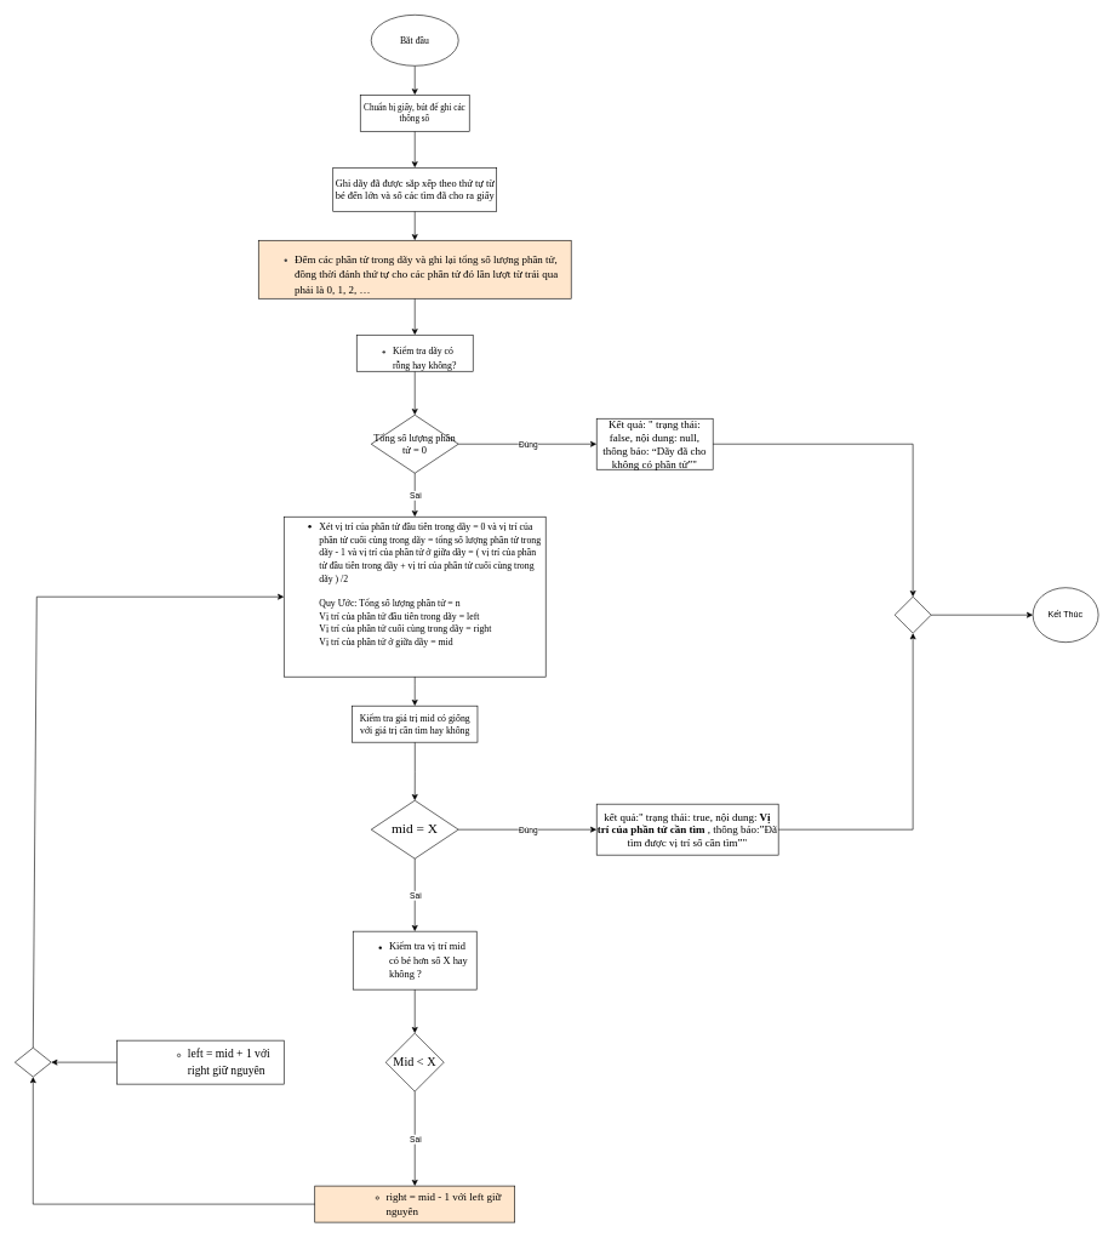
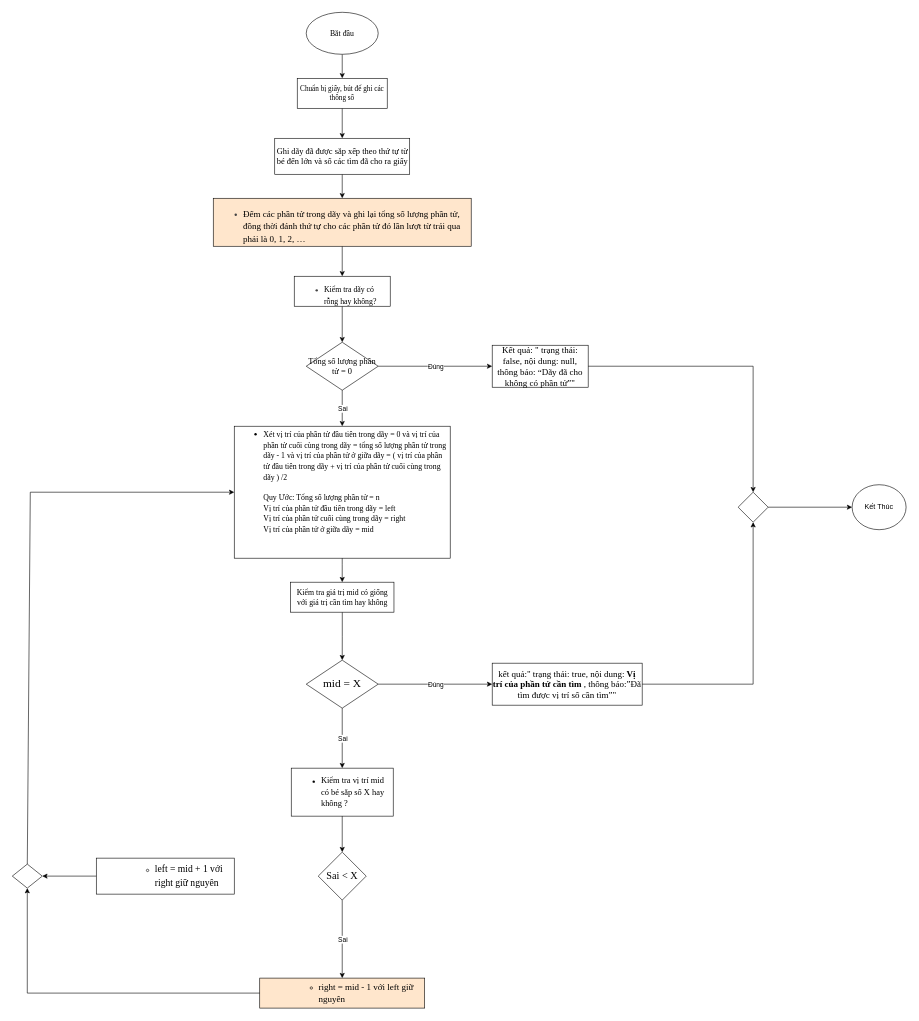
- <mxCell id="28" value="&lt;span id=&quot;docs-internal-guid-2702b3c0-7fff-aac5-d0ce-080378508a67&quot;&gt;&lt;ul style=&quot;margin-top:0;margin-bottom:0;padding-inline-start:48px;&quot;&gt;&lt;li aria-level=&quot;1&quot; style=&quot;list-style-type: disc; font-family: Times, serif; background-color: transparent; font-variant-numeric: normal; font-variant-east-asian: normal; font-variant-alternates: normal; font-variant-position: normal; vertical-align: baseline; white-space: pre;&quot; dir=&quot;ltr&quot;&gt;&lt;p role=&quot;presentation&quot; style=&quot;line-height: 1.38; margin-top: 0pt; margin-bottom: 0pt;&quot; dir=&quot;ltr&quot;&gt;&lt;span style=&quot;background-color: transparent; font-variant-numeric: normal; font-variant-east-asian: normal; font-variant-alternates: normal; font-variant-position: normal; vertical-align: baseline; text-wrap: wrap;&quot;&gt;&lt;font style=&quot;font-size: 14px;&quot;&gt;Kiểm tra vị trí mid có bé hơn số X hay không ?&lt;/font&gt;&lt;/span&gt;&lt;/p&gt;&lt;/li&gt;&lt;/ul&gt;&lt;/span&gt;" style="rounded=0;whiteSpace=wrap;html=1;align=left;" vertex="1" parent="1"><mxGeometry x="485" y="1280" width="170" height="80" as="geometry" /></mxCell>
+ <mxCell id="28" value="&lt;span id=&quot;docs-internal-guid-2702b3c0-7fff-aac5-d0ce-080378508a67&quot;&gt;&lt;ul style=&quot;margin-top:0;margin-bottom:0;padding-inline-start:48px;&quot;&gt;&lt;li aria-level=&quot;1&quot; style=&quot;list-style-type: disc; font-family: Times, serif; background-color: transparent; font-variant-numeric: normal; font-variant-east-asian: normal; font-variant-alternates: normal; font-variant-position: normal; vertical-align: baseline; white-space: pre;&quot; dir=&quot;ltr&quot;&gt;&lt;p role=&quot;presentation&quot; style=&quot;line-height: 1.38; margin-top: 0pt; margin-bottom: 0pt;&quot; dir=&quot;ltr&quot;&gt;&lt;span style=&quot;background-color: transparent; font-variant-numeric: normal; font-variant-east-asian: normal; font-variant-alternates: normal; font-variant-position: normal; vertical-align: baseline; text-wrap: wrap;&quot;&gt;&lt;font style=&quot;font-size: 14px;&quot;&gt;Kiểm tra vị trí mid có bé sắp số X hay không ?&lt;/font&gt;&lt;/span&gt;&lt;/p&gt;&lt;/li&gt;&lt;/ul&gt;&lt;/span&gt;" style="rounded=0;whiteSpace=wrap;html=1;align=left;" vertex="1" parent="1"><mxGeometry x="485" y="1280" width="170" height="80" as="geometry" /></mxCell>
- <mxCell id="30" value="&lt;span id=&quot;docs-internal-guid-11e4f7a4-7fff-6885-d6ff-bfe70d031cc1&quot;&gt;&lt;span style=&quot;font-family: Times, serif; background-color: transparent; font-variant-numeric: normal; font-variant-east-asian: normal; font-variant-alternates: normal; font-variant-position: normal; vertical-align: baseline; white-space-collapse: preserve;&quot;&gt;&lt;font style=&quot;font-size: 17px;&quot;&gt;Mid &amp;lt; X&lt;/font&gt;&lt;/span&gt;&lt;/span&gt;" style="rhombus;whiteSpace=wrap;html=1;" vertex="1" parent="1"><mxGeometry x="530" y="1420" width="80" height="80" as="geometry" /></mxCell>
+ <mxCell id="30" value="&lt;span id=&quot;docs-internal-guid-11e4f7a4-7fff-6885-d6ff-bfe70d031cc1&quot;&gt;&lt;span style=&quot;font-family: Times, serif; background-color: transparent; font-variant-numeric: normal; font-variant-east-asian: normal; font-variant-alternates: normal; font-variant-position: normal; vertical-align: baseline; white-space-collapse: preserve;&quot;&gt;&lt;font style=&quot;font-size: 17px;&quot;&gt;Sai &amp;lt; X&lt;/font&gt;&lt;/span&gt;&lt;/span&gt;" style="rhombus;whiteSpace=wrap;html=1;" vertex="1" parent="1"><mxGeometry x="530" y="1420" width="80" height="80" as="geometry" /></mxCell>
